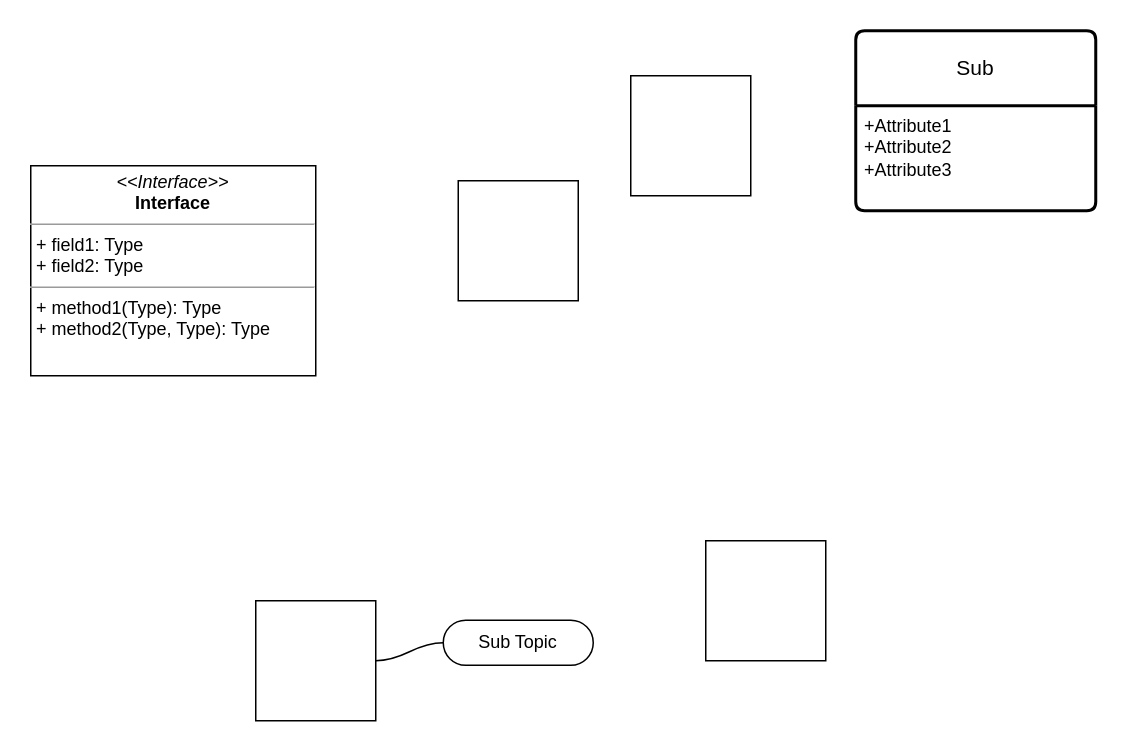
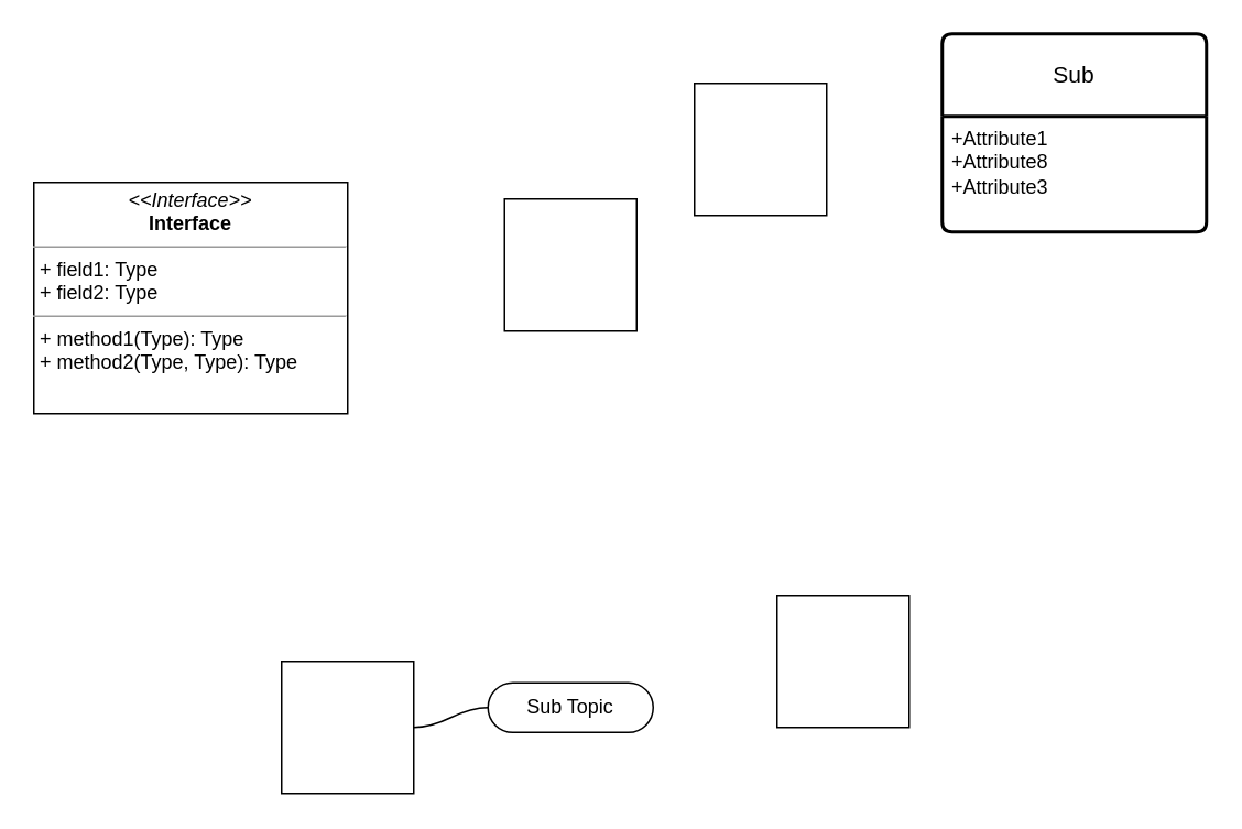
- <mxCell id="9" value="+Attribute1&#10;+Attribute2&#10;+Attribute3" style="align=left;strokeColor=none;fillColor=none;spacingLeft=4;fontSize=12;verticalAlign=top;resizable=0;rotatable=0;part=1;html=1;" parent="8" vertex="1"><mxGeometry y="50" width="160" height="70" as="geometry" /></mxCell>
+ <mxCell id="9" value="+Attribute1&#10;+Attribute8&#10;+Attribute3" style="align=left;strokeColor=none;fillColor=none;spacingLeft=4;fontSize=12;verticalAlign=top;resizable=0;rotatable=0;part=1;html=1;" parent="8" vertex="1"><mxGeometry y="50" width="160" height="70" as="geometry" /></mxCell>
